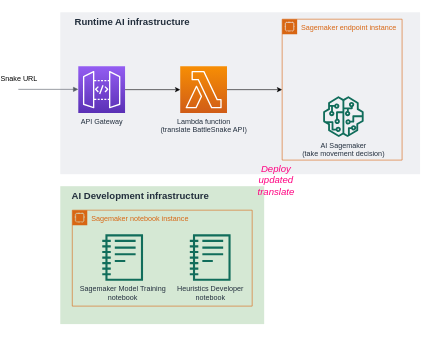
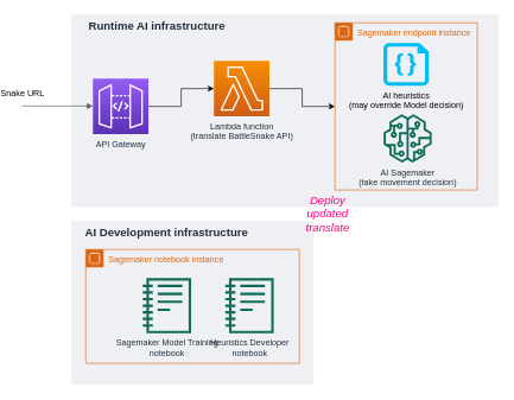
+ <mxCell id="14" value="AI heuristics&lt;br&gt;(may override Model decision)" style="verticalLabelPosition=bottom;html=1;verticalAlign=top;align=center;strokeColor=none;fillColor=#00BEF2;shape=mxgraph.azure.code_file;pointerEvents=1;" vertex="1" parent="1"><mxGeometry x="528.13" y="60" width="63.75" height="60" as="geometry" /></mxCell>
- <mxCell id="6" value="Lambda function&lt;br&gt;(translate BattleSnake API)" style="outlineConnect=0;fontColor=#232F3E;gradientColor=#F78E04;gradientDirection=north;fillColor=#D05C17;strokeColor=#ffffff;dashed=0;verticalLabelPosition=bottom;verticalAlign=top;align=center;html=1;fontSize=12;fontStyle=0;aspect=fixed;shape=mxgraph.aws4.resourceIcon;resIcon=mxgraph.aws4.lambda;" parent="1" vertex="1"><mxGeometry x="290" y="110" width="78" height="78" as="geometry" /></mxCell>
+ <mxCell id="6" value="Lambda function&lt;br&gt;(translate BattleSnake API)" style="outlineConnect=0;fontColor=#232F3E;gradientColor=#F78E04;gradientDirection=north;fillColor=#D05C17;strokeColor=#ffffff;dashed=0;verticalLabelPosition=bottom;verticalAlign=top;align=center;html=1;fontSize=12;fontStyle=0;aspect=fixed;shape=mxgraph.aws4.resourceIcon;resIcon=mxgraph.aws4.lambda;" parent="1" vertex="1"><mxGeometry x="290" y="85" width="78" height="78" as="geometry" /></mxCell>
- <mxCell id="2" value="    AI Development infrastructure" style="fillColor=#d5e8d4;strokeColor=none;dashed=0;verticalAlign=top;fontStyle=1;fontColor=#232F3D;align=left;fontSize=16;" vertex="1" parent="1"><mxGeometry x="90" y="310" width="340" height="230" as="geometry" /></mxCell>
+ <mxCell id="2" value="    AI Development infrastructure" style="fillColor=#EFF0F3;strokeColor=none;dashed=0;verticalAlign=top;fontStyle=1;fontColor=#232F3D;align=left;fontSize=16;" vertex="1" parent="1"><mxGeometry x="90" y="310" width="340" height="230" as="geometry" /></mxCell>
- <mxCell id="15" value="Sagemaker Model Training&lt;br&gt;notebook" style="outlineConnect=0;fontColor=#232F3E;gradientColor=none;fillColor=#116D5B;strokeColor=none;dashed=0;verticalLabelPosition=bottom;verticalAlign=top;align=center;html=1;fontSize=12;fontStyle=0;aspect=fixed;pointerEvents=1;shape=mxgraph.aws4.sagemaker_notebook;" vertex="1" parent="1"><mxGeometry x="160" y="390" width="68" height="78" as="geometry" /></mxCell>
+ <mxCell id="15" value="Sagemaker Model Training&lt;br&gt;notebook" style="outlineConnect=0;fontColor=#232F3E;gradientColor=none;fillColor=#116D5B;strokeColor=none;dashed=0;verticalLabelPosition=bottom;verticalAlign=top;align=center;html=1;fontSize=12;fontStyle=0;aspect=fixed;pointerEvents=1;shape=mxgraph.aws4.sagemaker_notebook;" vertex="1" parent="1"><mxGeometry x="190" y="390" width="68" height="78" as="geometry" /></mxCell>
